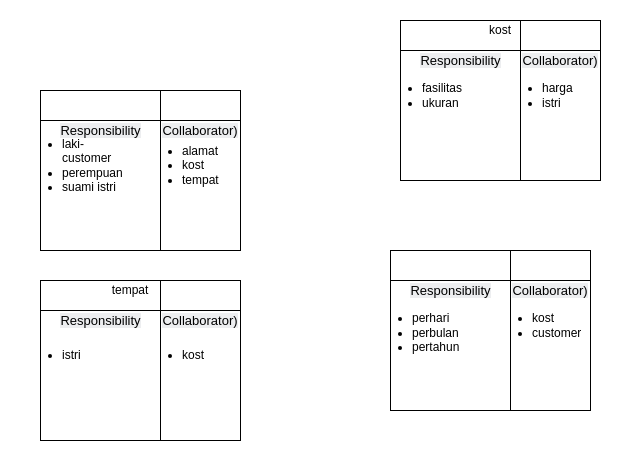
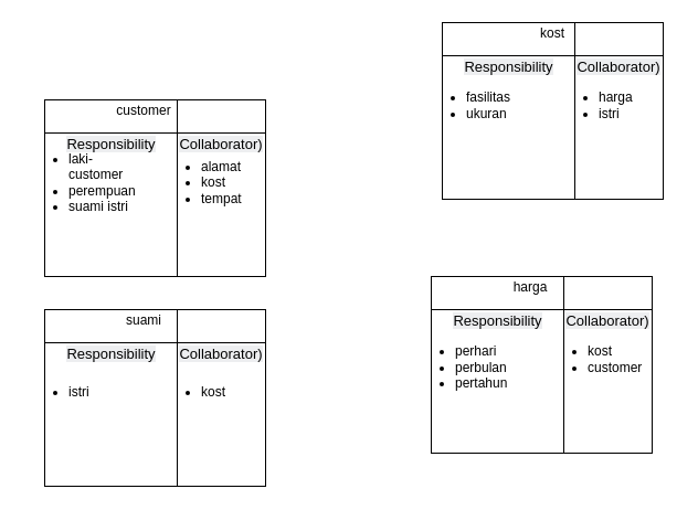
+ <mxCell id="5" value="customer" style="text;html=1;strokeColor=none;fillColor=none;align=center;verticalAlign=middle;whiteSpace=wrap;rounded=0;" vertex="1" parent="1"><mxGeometry x="110" y="90" width="40" height="20" as="geometry" /></mxCell>
+ <mxCell id="10" value="harga" style="text;html=1;strokeColor=none;fillColor=none;align=center;verticalAlign=middle;whiteSpace=wrap;rounded=0;" vertex="1" parent="1"><mxGeometry x="460" y="250" width="40" height="20" as="geometry" /></mxCell>
- <mxCell id="25" value="tempat" style="text;html=1;strokeColor=none;fillColor=none;align=center;verticalAlign=middle;whiteSpace=wrap;rounded=0;" vertex="1" parent="1"><mxGeometry x="110" y="280" width="40" height="20" as="geometry" /></mxCell>
+ <mxCell id="25" value="suami" style="text;html=1;strokeColor=none;fillColor=none;align=center;verticalAlign=middle;whiteSpace=wrap;rounded=0;" vertex="1" parent="1"><mxGeometry x="110" y="280" width="40" height="20" as="geometry" /></mxCell>
